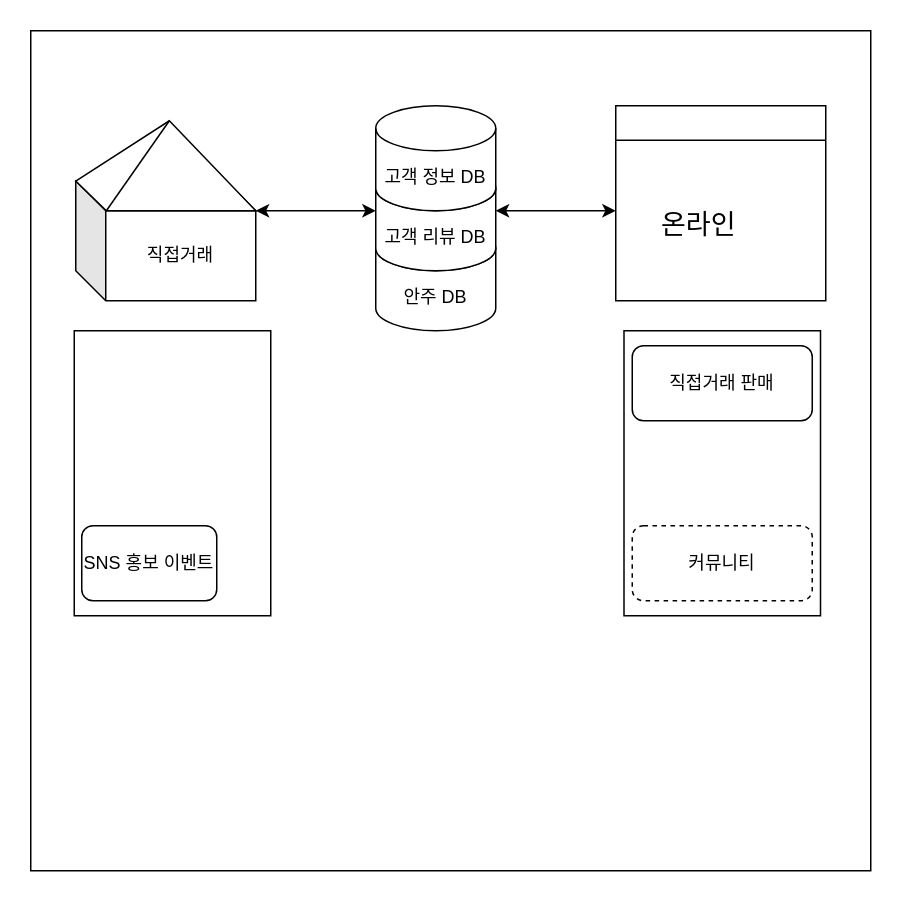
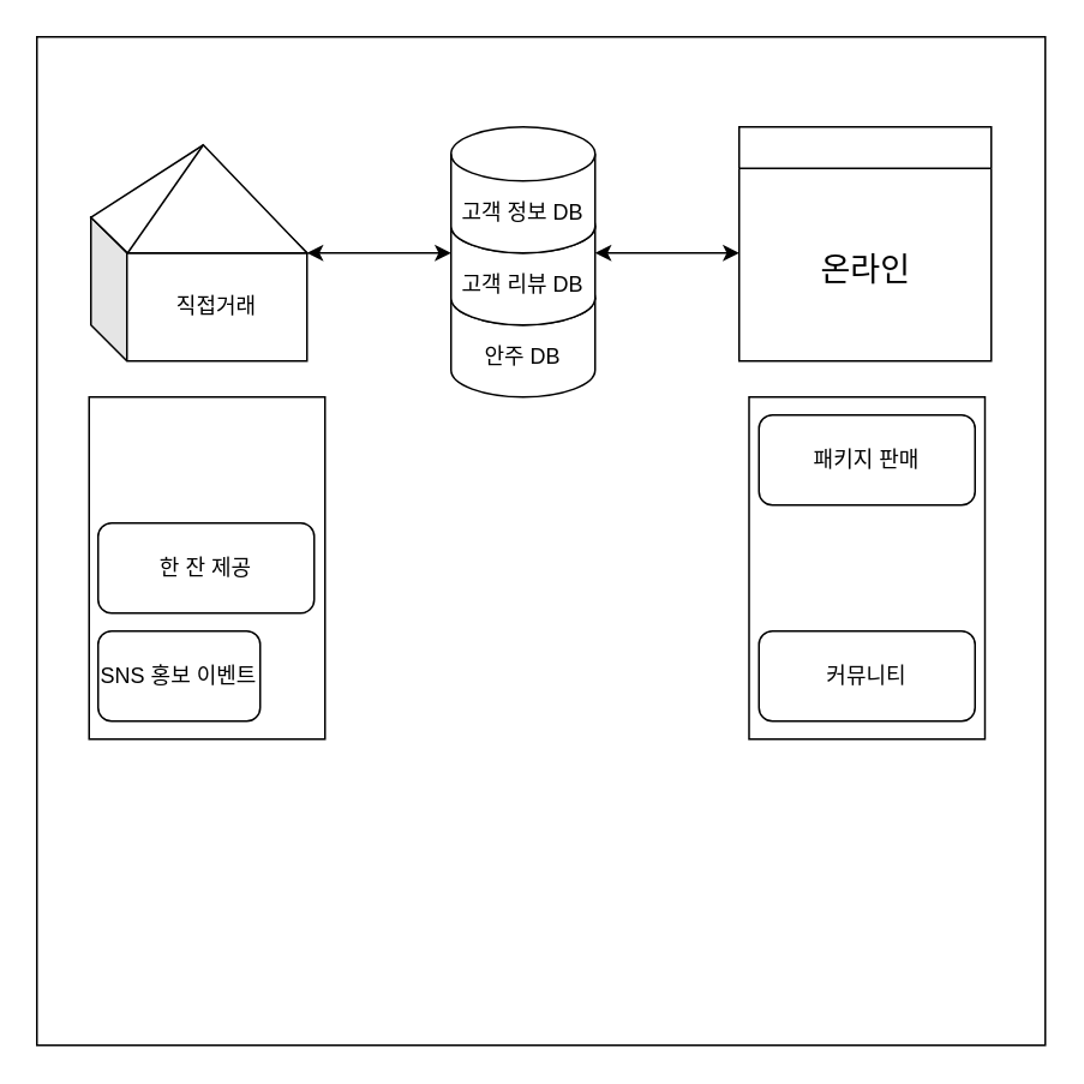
- <mxCell id="6" value="&lt;font style=&quot;font-size: 18px;&quot;&gt;온라인&lt;/font&gt;" style="text;html=1;align=center;verticalAlign=middle;resizable=0;points=[];autosize=1;strokeColor=none;fillColor=none;" vertex="1" parent="5"><mxGeometry x="15" y="60" width="80" height="40" as="geometry" /></mxCell>
+ <mxCell id="6" value="&lt;font style=&quot;font-size: 18px;&quot;&gt;온라인&lt;/font&gt;" style="text;html=1;align=center;verticalAlign=middle;resizable=0;points=[];autosize=1;strokeColor=none;fillColor=none;" vertex="1" parent="5"><mxGeometry x="30" y="60" width="80" height="40" as="geometry" /></mxCell>
- <mxCell id="16" value="직접거래 판매" style="rounded=1;whiteSpace=wrap;html=1;" vertex="1" parent="1"><mxGeometry x="421" y="230" width="120" height="50" as="geometry" /></mxCell>
+ <mxCell id="16" value="패키지 판매" style="rounded=1;whiteSpace=wrap;html=1;" vertex="1" parent="1"><mxGeometry x="421" y="230" width="120" height="50" as="geometry" /></mxCell>
+ <mxCell id="13" value="한 잔 제공" style="rounded=1;whiteSpace=wrap;html=1;" vertex="1" parent="1"><mxGeometry x="54" y="290" width="120" height="50" as="geometry" /></mxCell>
- <mxCell id="17" value="커뮤니티" style="rounded=1;whiteSpace=wrap;html=1;dashed=1;" vertex="1" parent="1"><mxGeometry x="421" y="350" width="120" height="50" as="geometry" /></mxCell>
+ <mxCell id="17" value="커뮤니티" style="rounded=1;whiteSpace=wrap;html=1;" vertex="1" parent="1"><mxGeometry x="421" y="350" width="120" height="50" as="geometry" /></mxCell>
